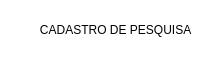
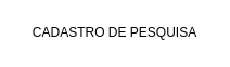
- <mxCell id="2" value="CADASTRO DE PESQUISA" style="text;html=1;resizable=0;autosize=1;align=center;verticalAlign=middle;points=[];fillColor=none;strokeColor=none;rounded=0;" vertex="1" parent="1"><mxGeometry x="30" y="20" width="170" height="20" as="geometry" /></mxCell>
+ <mxCell id="2" value="CADASTRO DE PESQUISA" style="text;html=1;resizable=0;autosize=1;align=center;verticalAlign=middle;points=[];fillColor=none;strokeColor=none;rounded=0;" vertex="1" parent="1"><mxGeometry x="20" y="20" width="170" height="20" as="geometry" /></mxCell>
